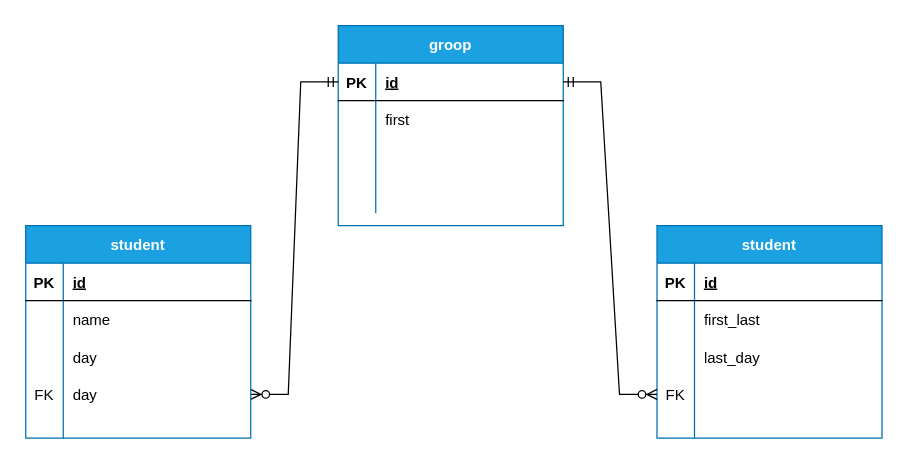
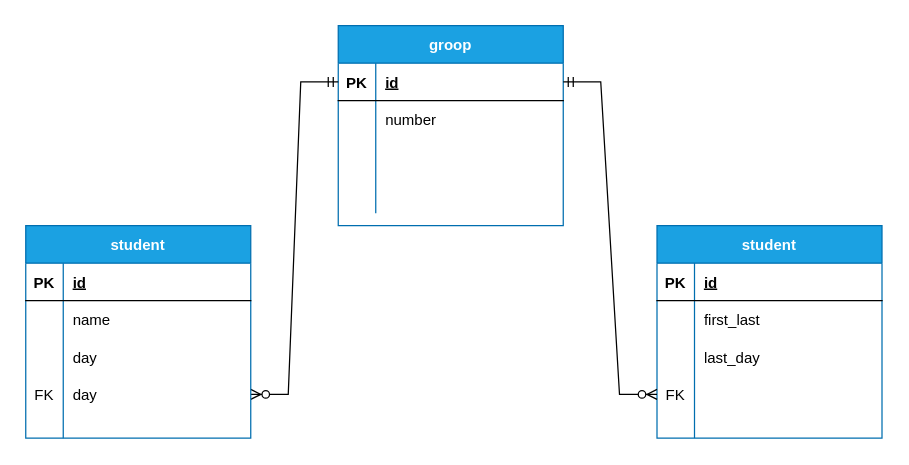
- <mxCell id="8" value="first" style="shape=partialRectangle;connectable=0;fillColor=none;top=0;left=0;bottom=0;right=0;align=left;spacingLeft=6;overflow=hidden;" parent="6" vertex="1"><mxGeometry x="30" width="150" height="30" as="geometry"><mxRectangle width="150" height="30" as="alternateBounds" /></mxGeometry></mxCell>
+ <mxCell id="8" value="number" style="shape=partialRectangle;connectable=0;fillColor=none;top=0;left=0;bottom=0;right=0;align=left;spacingLeft=6;overflow=hidden;" parent="6" vertex="1"><mxGeometry x="30" width="150" height="30" as="geometry"><mxRectangle width="150" height="30" as="alternateBounds" /></mxGeometry></mxCell>
